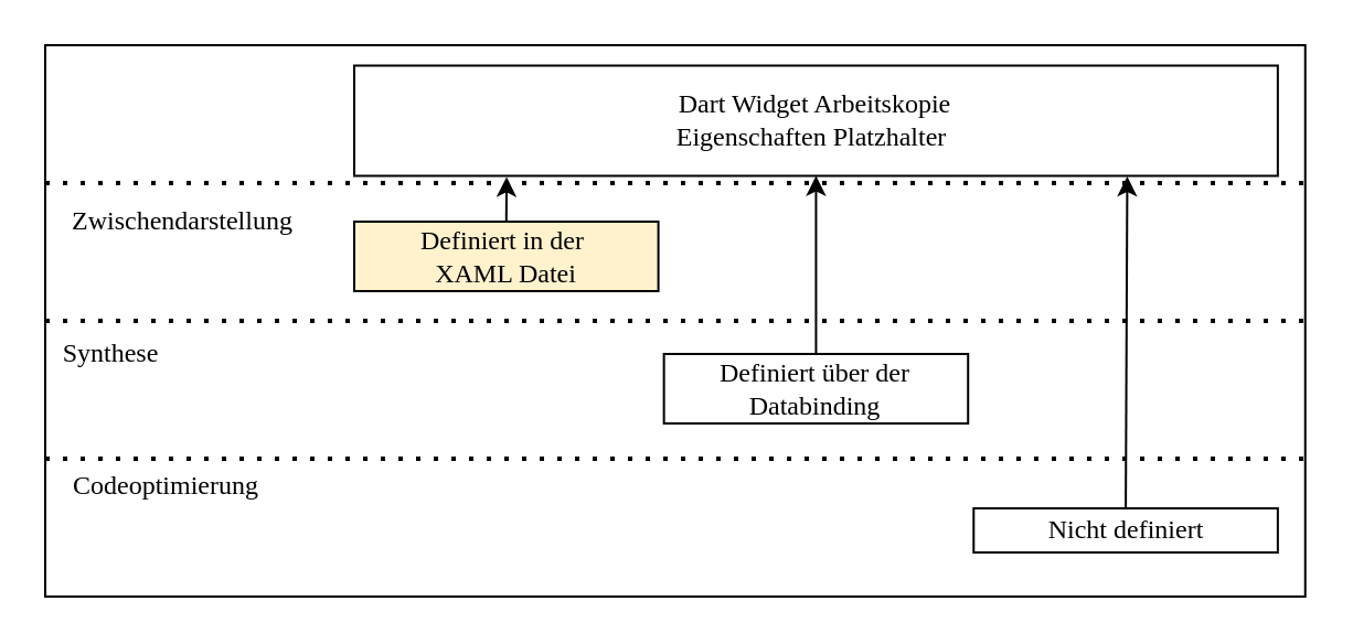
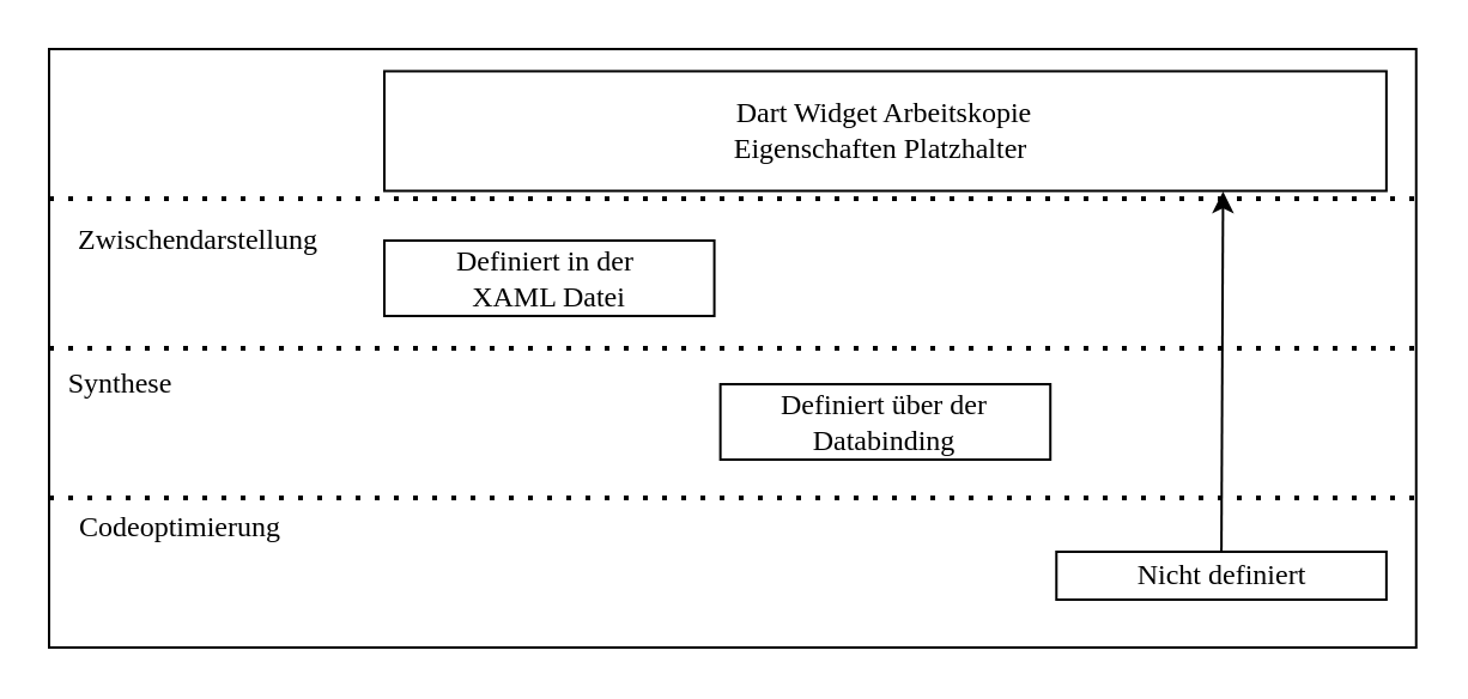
- <mxCell id="10" value="" style="endArrow=classic;html=1;exitX=0.5;exitY=0;exitDx=0;exitDy=0;entryX=0.165;entryY=1.009;entryDx=0;entryDy=0;entryPerimeter=0;endFill=1;startArrow=none;startFill=0;fontFamily=Times New Roman;" parent="1" source="7" target="3" edge="1"><mxGeometry width="50" height="50" relative="1" as="geometry"><mxPoint x="198" y="499.25" as="sourcePoint" /><mxPoint x="248" y="449.25" as="targetPoint" /></mxGeometry></mxCell>
- <mxCell id="7" value="Definiert in der&amp;nbsp;&lt;br&gt;XAML Datei" style="rounded=0;whiteSpace=wrap;html=1;fontFamily=Times New Roman;fillColor=#fff2cc;" parent="1" vertex="1"><mxGeometry x="160" y="100" width="137.79" height="31.496" as="geometry" /></mxCell>
+ <mxCell id="7" value="Definiert in der&amp;nbsp;&lt;br&gt;XAML Datei" style="rounded=0;whiteSpace=wrap;html=1;fontFamily=Times New Roman;" parent="1" vertex="1"><mxGeometry x="160" y="100" width="137.79" height="31.496" as="geometry" /></mxCell>
- <mxCell id="11" value="" style="endArrow=classic;html=1;exitX=0.5;exitY=0;exitDx=0;exitDy=0;entryX=0.5;entryY=1;entryDx=0;entryDy=0;endFill=1;startArrow=none;startFill=0;fontFamily=Times New Roman;" parent="1" source="8" target="3" edge="1"><mxGeometry width="50" height="50" relative="1" as="geometry"><mxPoint x="309.998" y="201.68" as="sourcePoint" /><mxPoint x="310.46" y="170" as="targetPoint" /></mxGeometry></mxCell>
